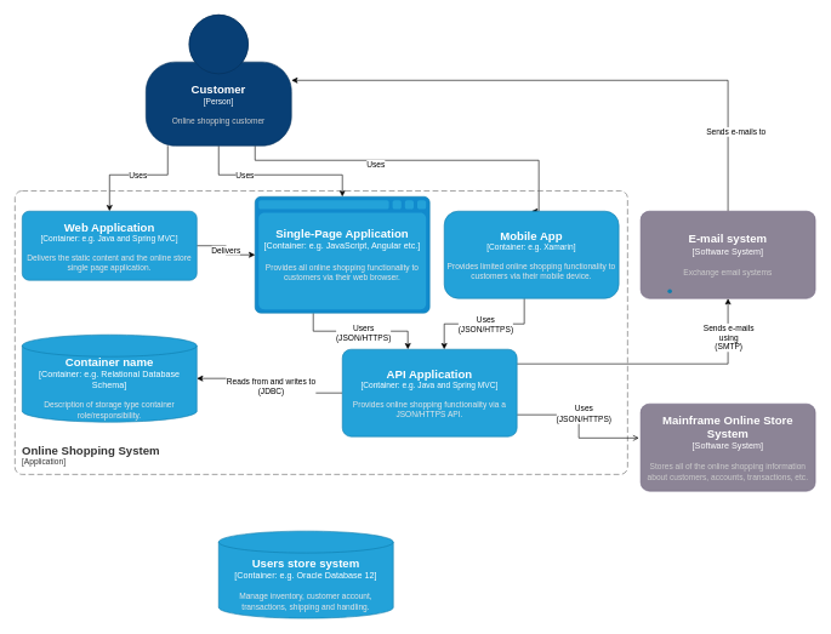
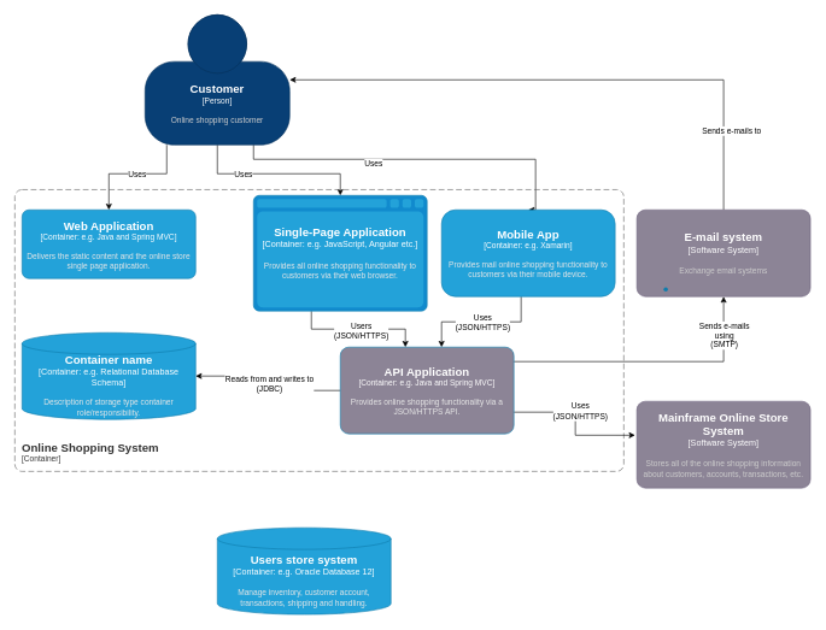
- <mxCell id="19" value="Delivers" style="edgeStyle=orthogonalEdgeStyle;rounded=0;orthogonalLoop=1;jettySize=auto;html=1;" edge="1" parent="1" source="20" target="12"><mxGeometry relative="1" as="geometry" /></mxCell>
- <mxCell id="23" value="&lt;font style=&quot;font-size: 16px&quot;&gt;&lt;b&gt;Mobile App&lt;/b&gt;&lt;/font&gt;&lt;div&gt;[Container: e.g. Xamarin]&lt;/div&gt;&lt;br&gt;&lt;div&gt;&lt;font style=&quot;font-size: 11px&quot;&gt;&lt;font color=&quot;#E6E6E6&quot;&gt;Provides limited online shopping functionality to customers via their mobile device.&lt;/font&gt;&lt;/div&gt;" style="rounded=1;whiteSpace=wrap;html=1;fontSize=11;labelBackgroundColor=none;fillColor=#23A2D9;fontColor=#ffffff;align=center;arcSize=16;strokeColor=#0E7DAD;metaEdit=1;resizable=0;points=[[0.25,0,0],[0.5,0,0],[0.75,0,0],[1,0.25,0],[1,0.5,0],[1,0.75,0],[0.75,1,0],[0.5,1,0],[0.25,1,0],[0,0.75,0],[0,0.5,0],[0,0.25,0]];glass=0;shadow=0;" vertex="1" parent="1"><mxGeometry x="610" y="290" width="240" height="120" as="geometry" /></mxCell>
+ <mxCell id="23" value="&lt;font style=&quot;font-size: 16px&quot;&gt;&lt;b&gt;Mobile App&lt;/b&gt;&lt;/font&gt;&lt;div&gt;[Container: e.g. Xamarin]&lt;/div&gt;&lt;br&gt;&lt;div&gt;&lt;font style=&quot;font-size: 11px&quot;&gt;&lt;font color=&quot;#E6E6E6&quot;&gt;Provides mail online shopping functionality to customers via their mobile device.&lt;/font&gt;&lt;/div&gt;" style="rounded=1;whiteSpace=wrap;html=1;fontSize=11;labelBackgroundColor=none;fillColor=#23A2D9;fontColor=#ffffff;align=center;arcSize=16;strokeColor=#0E7DAD;metaEdit=1;resizable=0;points=[[0.25,0,0],[0.5,0,0],[0.75,0,0],[1,0.25,0],[1,0.5,0],[1,0.75,0],[0.75,1,0],[0.5,1,0],[0.25,1,0],[0,0.75,0],[0,0.5,0],[0,0.25,0]];glass=0;shadow=0;" vertex="1" parent="1"><mxGeometry x="610" y="290" width="240" height="120" as="geometry" /></mxCell>
- <mxCell id="30" value="&lt;font style=&quot;font-size: 16px&quot;&gt;&lt;b&gt;API Application&lt;/b&gt;&lt;/font&gt;&lt;div&gt;[Container: e.g. Java and Spring MVC]&lt;/div&gt;&lt;br&gt;&lt;div&gt;&lt;font style=&quot;font-size: 11px&quot;&gt;&lt;font color=&quot;#E6E6E6&quot;&gt;Provides online shopping functionality via a JSON/HTTPS API.&lt;/font&gt;&lt;/div&gt;" style="rounded=1;whiteSpace=wrap;html=1;fontSize=11;labelBackgroundColor=none;fillColor=#23A2D9;fontColor=#ffffff;align=center;arcSize=10;strokeColor=#0E7DAD;metaEdit=1;resizable=0;points=[[0.25,0,0],[0.5,0,0],[0.75,0,0],[1,0.25,0],[1,0.5,0],[1,0.75,0],[0.75,1,0],[0.5,1,0],[0.25,1,0],[0,0.75,0],[0,0.5,0],[0,0.25,0]];" vertex="1" parent="1"><mxGeometry x="470" y="480" width="240" height="120" as="geometry" /></mxCell>
+ <mxCell id="30" value="&lt;font style=&quot;font-size: 16px&quot;&gt;&lt;b&gt;API Application&lt;/b&gt;&lt;/font&gt;&lt;div&gt;[Container: e.g. Java and Spring MVC]&lt;/div&gt;&lt;br&gt;&lt;div&gt;&lt;font style=&quot;font-size: 11px&quot;&gt;&lt;font color=&quot;#E6E6E6&quot;&gt;Provides online shopping functionality via a JSON/HTTPS API.&lt;/font&gt;&lt;/div&gt;" style="rounded=1;whiteSpace=wrap;html=1;fontSize=11;labelBackgroundColor=none;fillColor=#8c8496;fontColor=#ffffff;align=center;arcSize=10;strokeColor=#0E7DAD;metaEdit=1;resizable=0;points=[[0.25,0,0],[0.5,0,0],[0.75,0,0],[1,0.25,0],[1,0.5,0],[1,0.75,0],[0.75,1,0],[0.5,1,0],[0.25,1,0],[0,0.75,0],[0,0.5,0],[0,0.25,0]];" vertex="1" parent="1"><mxGeometry x="470" y="480" width="240" height="120" as="geometry" /></mxCell>
- <mxCell id="24" value="" style="edgeStyle=orthogonalEdgeStyle;rounded=0;orthogonalLoop=1;jettySize=auto;html=1;entryX=-0.01;entryY=0.391;entryDx=0;entryDy=0;entryPerimeter=0;exitX=1;exitY=0.75;exitDx=0;exitDy=0;exitPerimeter=0;endArrow=open;" edge="1" parent="1" source="30" target="17"><mxGeometry relative="1" as="geometry"><mxPoint x="860" y="540" as="targetPoint" /><Array as="points" /></mxGeometry></mxCell>
+ <mxCell id="24" value="" style="edgeStyle=orthogonalEdgeStyle;rounded=0;orthogonalLoop=1;jettySize=auto;html=1;entryX=-0.01;entryY=0.391;entryDx=0;entryDy=0;entryPerimeter=0;exitX=1;exitY=0.75;exitDx=0;exitDy=0;exitPerimeter=0;" edge="1" parent="1" source="30" target="17"><mxGeometry relative="1" as="geometry"><mxPoint x="860" y="540" as="targetPoint" /><Array as="points" /></mxGeometry></mxCell>
- <mxCell id="16" value="&lt;font style=&quot;font-size: 16px&quot;&gt;&lt;b&gt;&lt;div style=&quot;text-align: left&quot;&gt;Online Shopping System&lt;/div&gt;&lt;/b&gt;&lt;/font&gt;&lt;div style=&quot;text-align: left&quot;&gt;[Application]&lt;/div&gt;" style="rounded=1;fontSize=11;whiteSpace=wrap;html=1;dashed=1;arcSize=20;fillColor=none;strokeColor=#666666;fontColor=#333333;labelBackgroundColor=none;align=left;verticalAlign=bottom;labelBorderColor=none;spacingTop=0;spacing=10;dashPattern=8 4;metaEdit=1;rotatable=0;perimeter=rectanglePerimeter;noLabel=0;labelPadding=0;allowArrows=0;connectable=0;expand=0;recursiveResize=0;editable=1;pointerEvents=0;absoluteArcSize=1;points=[[0.25,0,0],[0.5,0,0],[0.75,0,0],[1,0.25,0],[1,0.5,0],[1,0.75,0],[0.75,1,0],[0.5,1,0],[0.25,1,0],[0,0.75,0],[0,0.5,0],[0,0.25,0]];" vertex="1" parent="1"><mxGeometry x="20" y="262" width="842" height="390" as="geometry" /></mxCell>
+ <mxCell id="16" value="&lt;font style=&quot;font-size: 16px&quot;&gt;&lt;b&gt;&lt;div style=&quot;text-align: left&quot;&gt;Online Shopping System&lt;/div&gt;&lt;/b&gt;&lt;/font&gt;&lt;div style=&quot;text-align: left&quot;&gt;[Container]&lt;/div&gt;" style="rounded=1;fontSize=11;whiteSpace=wrap;html=1;dashed=1;arcSize=20;fillColor=none;strokeColor=#666666;fontColor=#333333;labelBackgroundColor=none;align=left;verticalAlign=bottom;labelBorderColor=none;spacingTop=0;spacing=10;dashPattern=8 4;metaEdit=1;rotatable=0;perimeter=rectanglePerimeter;noLabel=0;labelPadding=0;allowArrows=0;connectable=0;expand=0;recursiveResize=0;editable=1;pointerEvents=0;absoluteArcSize=1;points=[[0.25,0,0],[0.5,0,0],[0.75,0,0],[1,0.25,0],[1,0.5,0],[1,0.75,0],[0.75,1,0],[0.5,1,0],[0.25,1,0],[0,0.75,0],[0,0.5,0],[0,0.25,0]];" vertex="1" parent="1"><mxGeometry x="20" y="262" width="842" height="390" as="geometry" /></mxCell>
